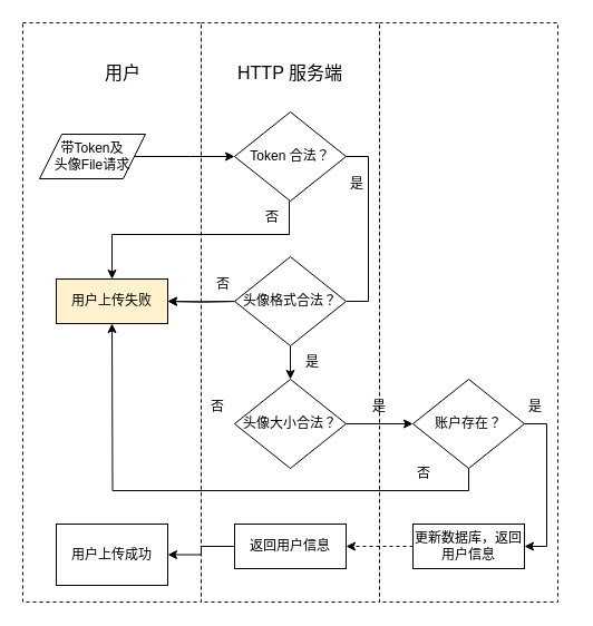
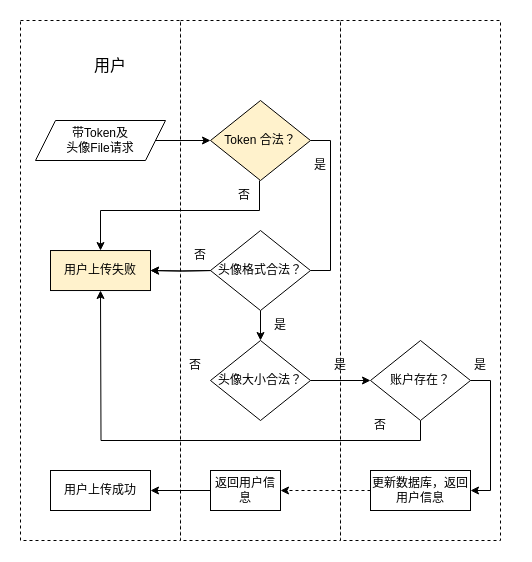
- <mxCell id="9" value="&lt;font style=&quot;font-size: 16px;&quot;&gt;HTTP 服务端&lt;/font&gt;" style="text;html=1;strokeColor=none;fillColor=none;align=center;verticalAlign=middle;whiteSpace=wrap;rounded=0;" parent="1" vertex="1"><mxGeometry x="210" y="50" width="100" height="30" as="geometry" /></mxCell>
- <mxCell id="6" value="带Token及&lt;br&gt;头像File请求" style="shape=parallelogram;perimeter=parallelogramPerimeter;whiteSpace=wrap;html=1;fixedSize=1;" parent="1" vertex="1"><mxGeometry x="35" y="120" width="95" height="40" as="geometry" /></mxCell>
+ <mxCell id="6" value="带Token及&lt;br&gt;头像File请求" style="shape=parallelogram;perimeter=parallelogramPerimeter;whiteSpace=wrap;html=1;fixedSize=1;" parent="1" vertex="1"><mxGeometry x="35" y="120" width="130" height="40" as="geometry" /></mxCell>
- <mxCell id="11" value="Token 合法？" style="rhombus;whiteSpace=wrap;html=1;" vertex="1" parent="1"><mxGeometry x="210" y="100" width="100" height="80" as="geometry" /></mxCell>
+ <mxCell id="11" value="Token 合法？" style="rhombus;whiteSpace=wrap;html=1;fillColor=#fff2cc;" vertex="1" parent="1"><mxGeometry x="210" y="100" width="100" height="80" as="geometry" /></mxCell>
- <mxCell id="33" value="返回用户信息" style="rounded=0;whiteSpace=wrap;html=1;" vertex="1" parent="1"><mxGeometry x="210" y="470" width="100" height="40" as="geometry" /></mxCell>
+ <mxCell id="33" value="返回用户信息" style="rounded=0;whiteSpace=wrap;html=1;" vertex="1" parent="1"><mxGeometry x="210" y="470" width="70" height="40" as="geometry" /></mxCell>
- <mxCell id="34" value="用户上传成功" style="rounded=0;whiteSpace=wrap;html=1;" vertex="1" parent="1"><mxGeometry x="50" y="470" width="100" height="55" as="geometry" /></mxCell>
+ <mxCell id="34" value="用户上传成功" style="rounded=0;whiteSpace=wrap;html=1;" vertex="1" parent="1"><mxGeometry x="50" y="470" width="100" height="40" as="geometry" /></mxCell>
